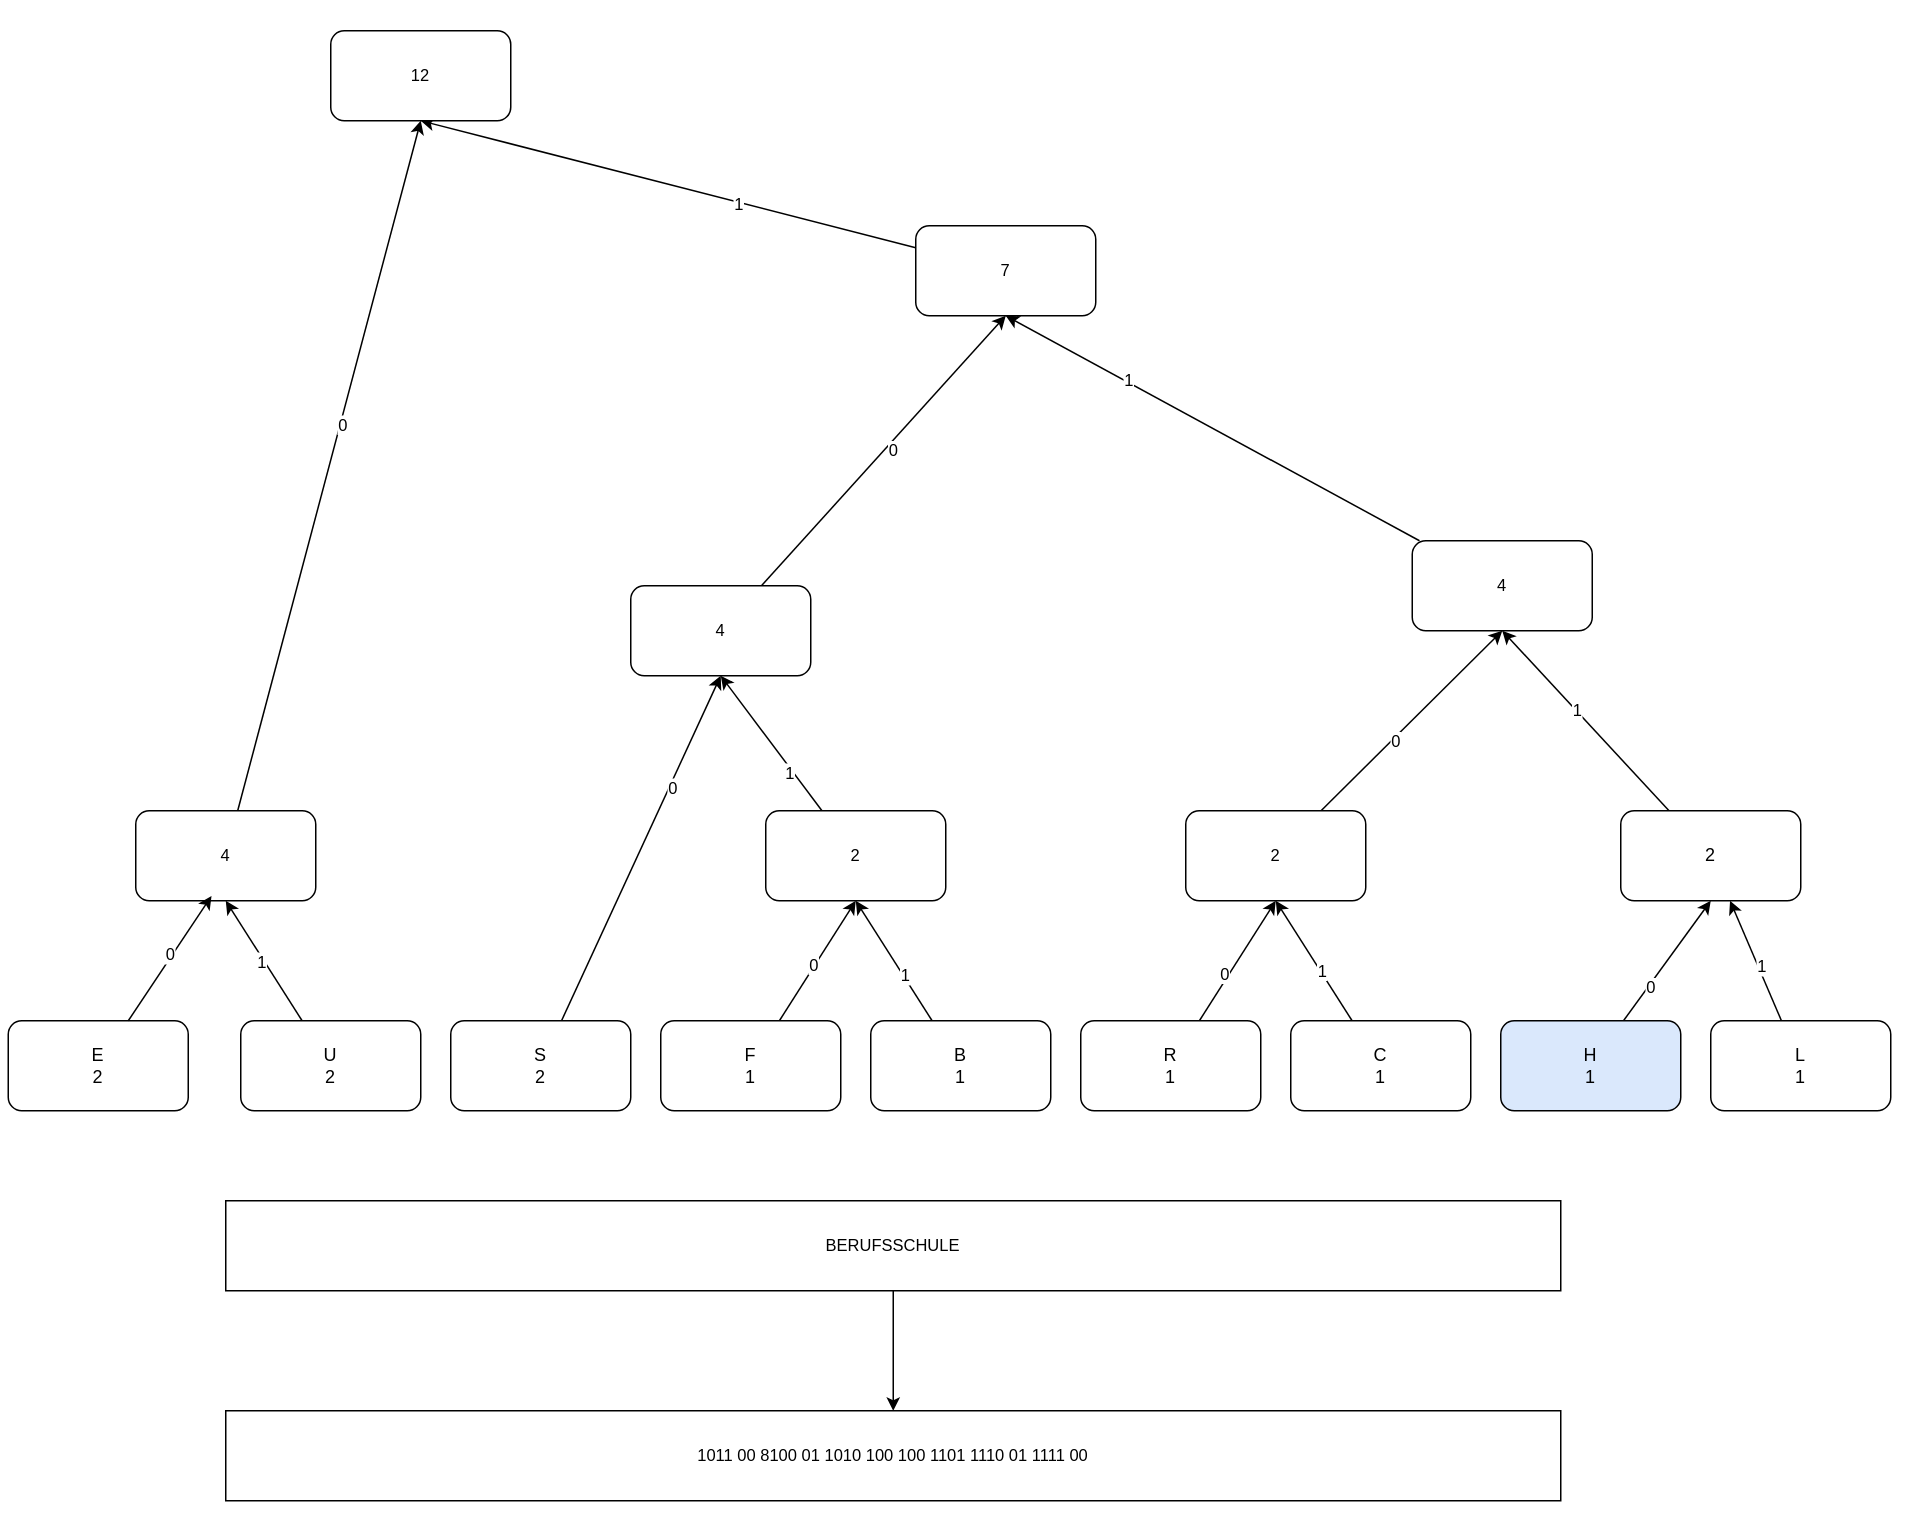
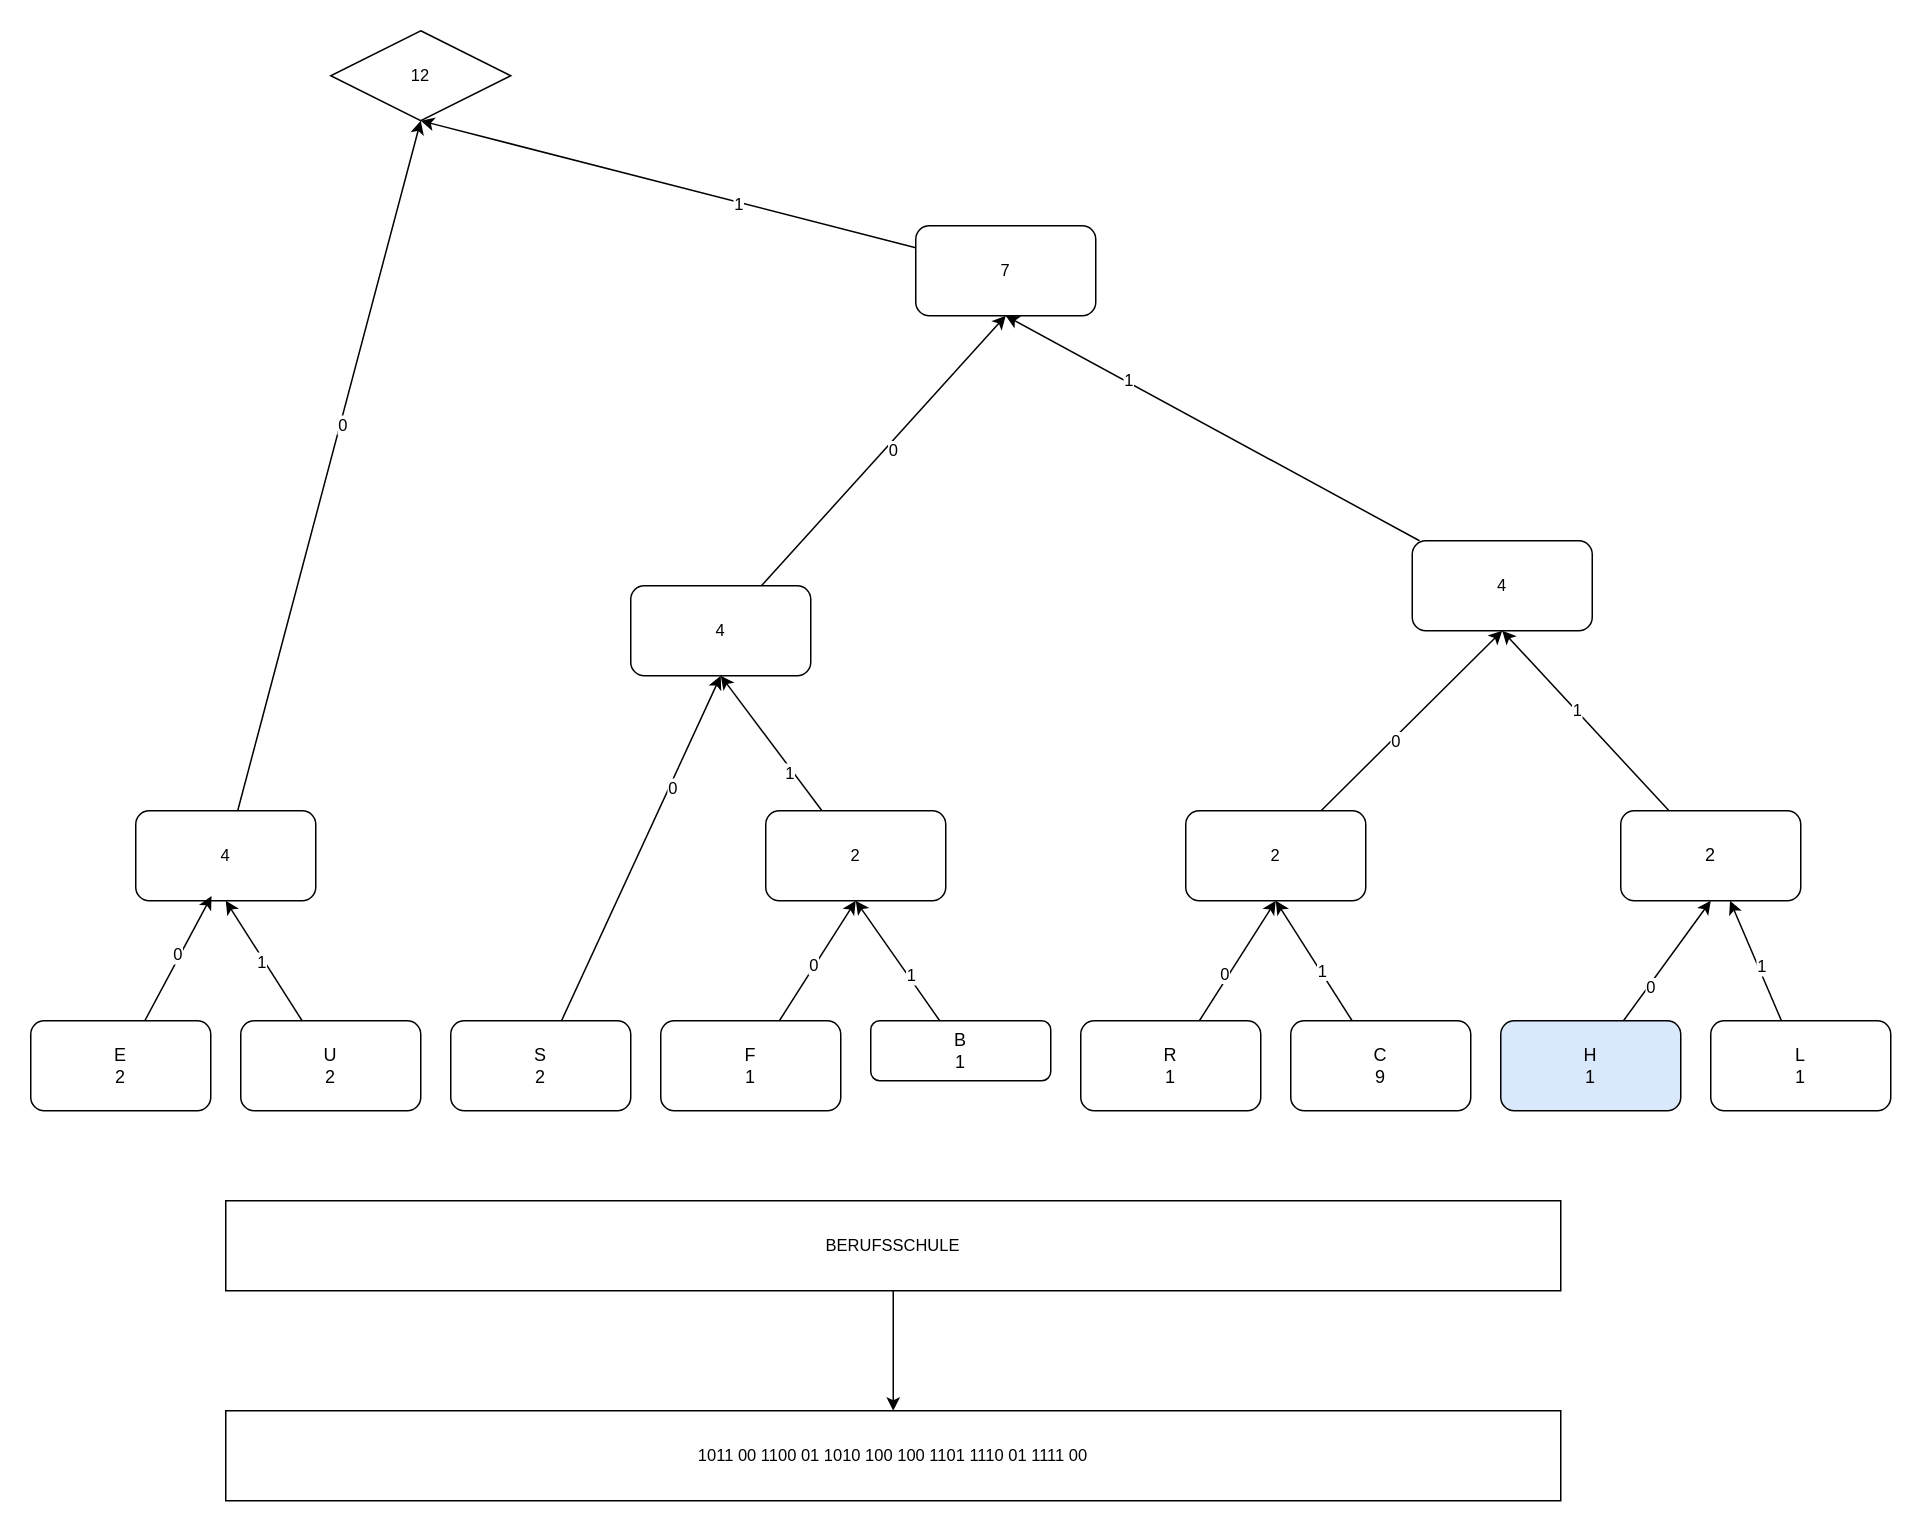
- <mxCell id="50" value="12" style="rounded=1;whiteSpace=wrap;html=1;fontFamily=Helvetica;fontSize=11;fontColor=default;labelBackgroundColor=default;" vertex="1" parent="1"><mxGeometry x="220" y="20" width="120" height="60" as="geometry" /></mxCell>
+ <mxCell id="50" value="12" style="rhombus;whiteSpace=wrap;html=1;fontFamily=Helvetica;fontSize=11;fontColor=default;labelBackgroundColor=default;" vertex="1" parent="1"><mxGeometry x="220" y="20" width="120" height="60" as="geometry" /></mxCell>
- <mxCell id="2" value="E&lt;div&gt;2&lt;/div&gt;" style="rounded=1;whiteSpace=wrap;html=1;" vertex="1" parent="1"><mxGeometry x="5" y="680" width="120" height="60" as="geometry" /></mxCell>
+ <mxCell id="2" value="E&lt;div&gt;2&lt;/div&gt;" style="rounded=1;whiteSpace=wrap;html=1;" vertex="1" parent="1"><mxGeometry x="20" y="680" width="120" height="60" as="geometry" /></mxCell>
- <mxCell id="14" value="B&lt;div&gt;1&lt;/div&gt;" style="rounded=1;whiteSpace=wrap;html=1;" vertex="1" parent="1"><mxGeometry x="580" y="680" width="120" height="60" as="geometry" /></mxCell>
+ <mxCell id="14" value="B&lt;div&gt;1&lt;/div&gt;" style="rounded=1;whiteSpace=wrap;html=1;" vertex="1" parent="1"><mxGeometry x="580" y="680" width="120" height="40" as="geometry" /></mxCell>
- <mxCell id="20" value="C&lt;div&gt;1&lt;/div&gt;" style="rounded=1;whiteSpace=wrap;html=1;" vertex="1" parent="1"><mxGeometry x="860" y="680" width="120" height="60" as="geometry" /></mxCell>
+ <mxCell id="20" value="C&lt;div&gt;9&lt;/div&gt;" style="rounded=1;whiteSpace=wrap;html=1;" vertex="1" parent="1"><mxGeometry x="860" y="680" width="120" height="60" as="geometry" /></mxCell>
- <mxCell id="51" value="1011 00 8100 01 1010 100 100 1101 1110 01 1111 00" style="rounded=0;whiteSpace=wrap;html=1;fontFamily=Helvetica;fontSize=11;fontColor=default;labelBackgroundColor=default;" vertex="1" parent="1"><mxGeometry x="150" y="940" width="890" height="60" as="geometry" /></mxCell>
+ <mxCell id="51" value="1011 00 1100 01 1010 100 100 1101 1110 01 1111 00" style="rounded=0;whiteSpace=wrap;html=1;fontFamily=Helvetica;fontSize=11;fontColor=default;labelBackgroundColor=default;" vertex="1" parent="1"><mxGeometry x="150" y="940" width="890" height="60" as="geometry" /></mxCell>
